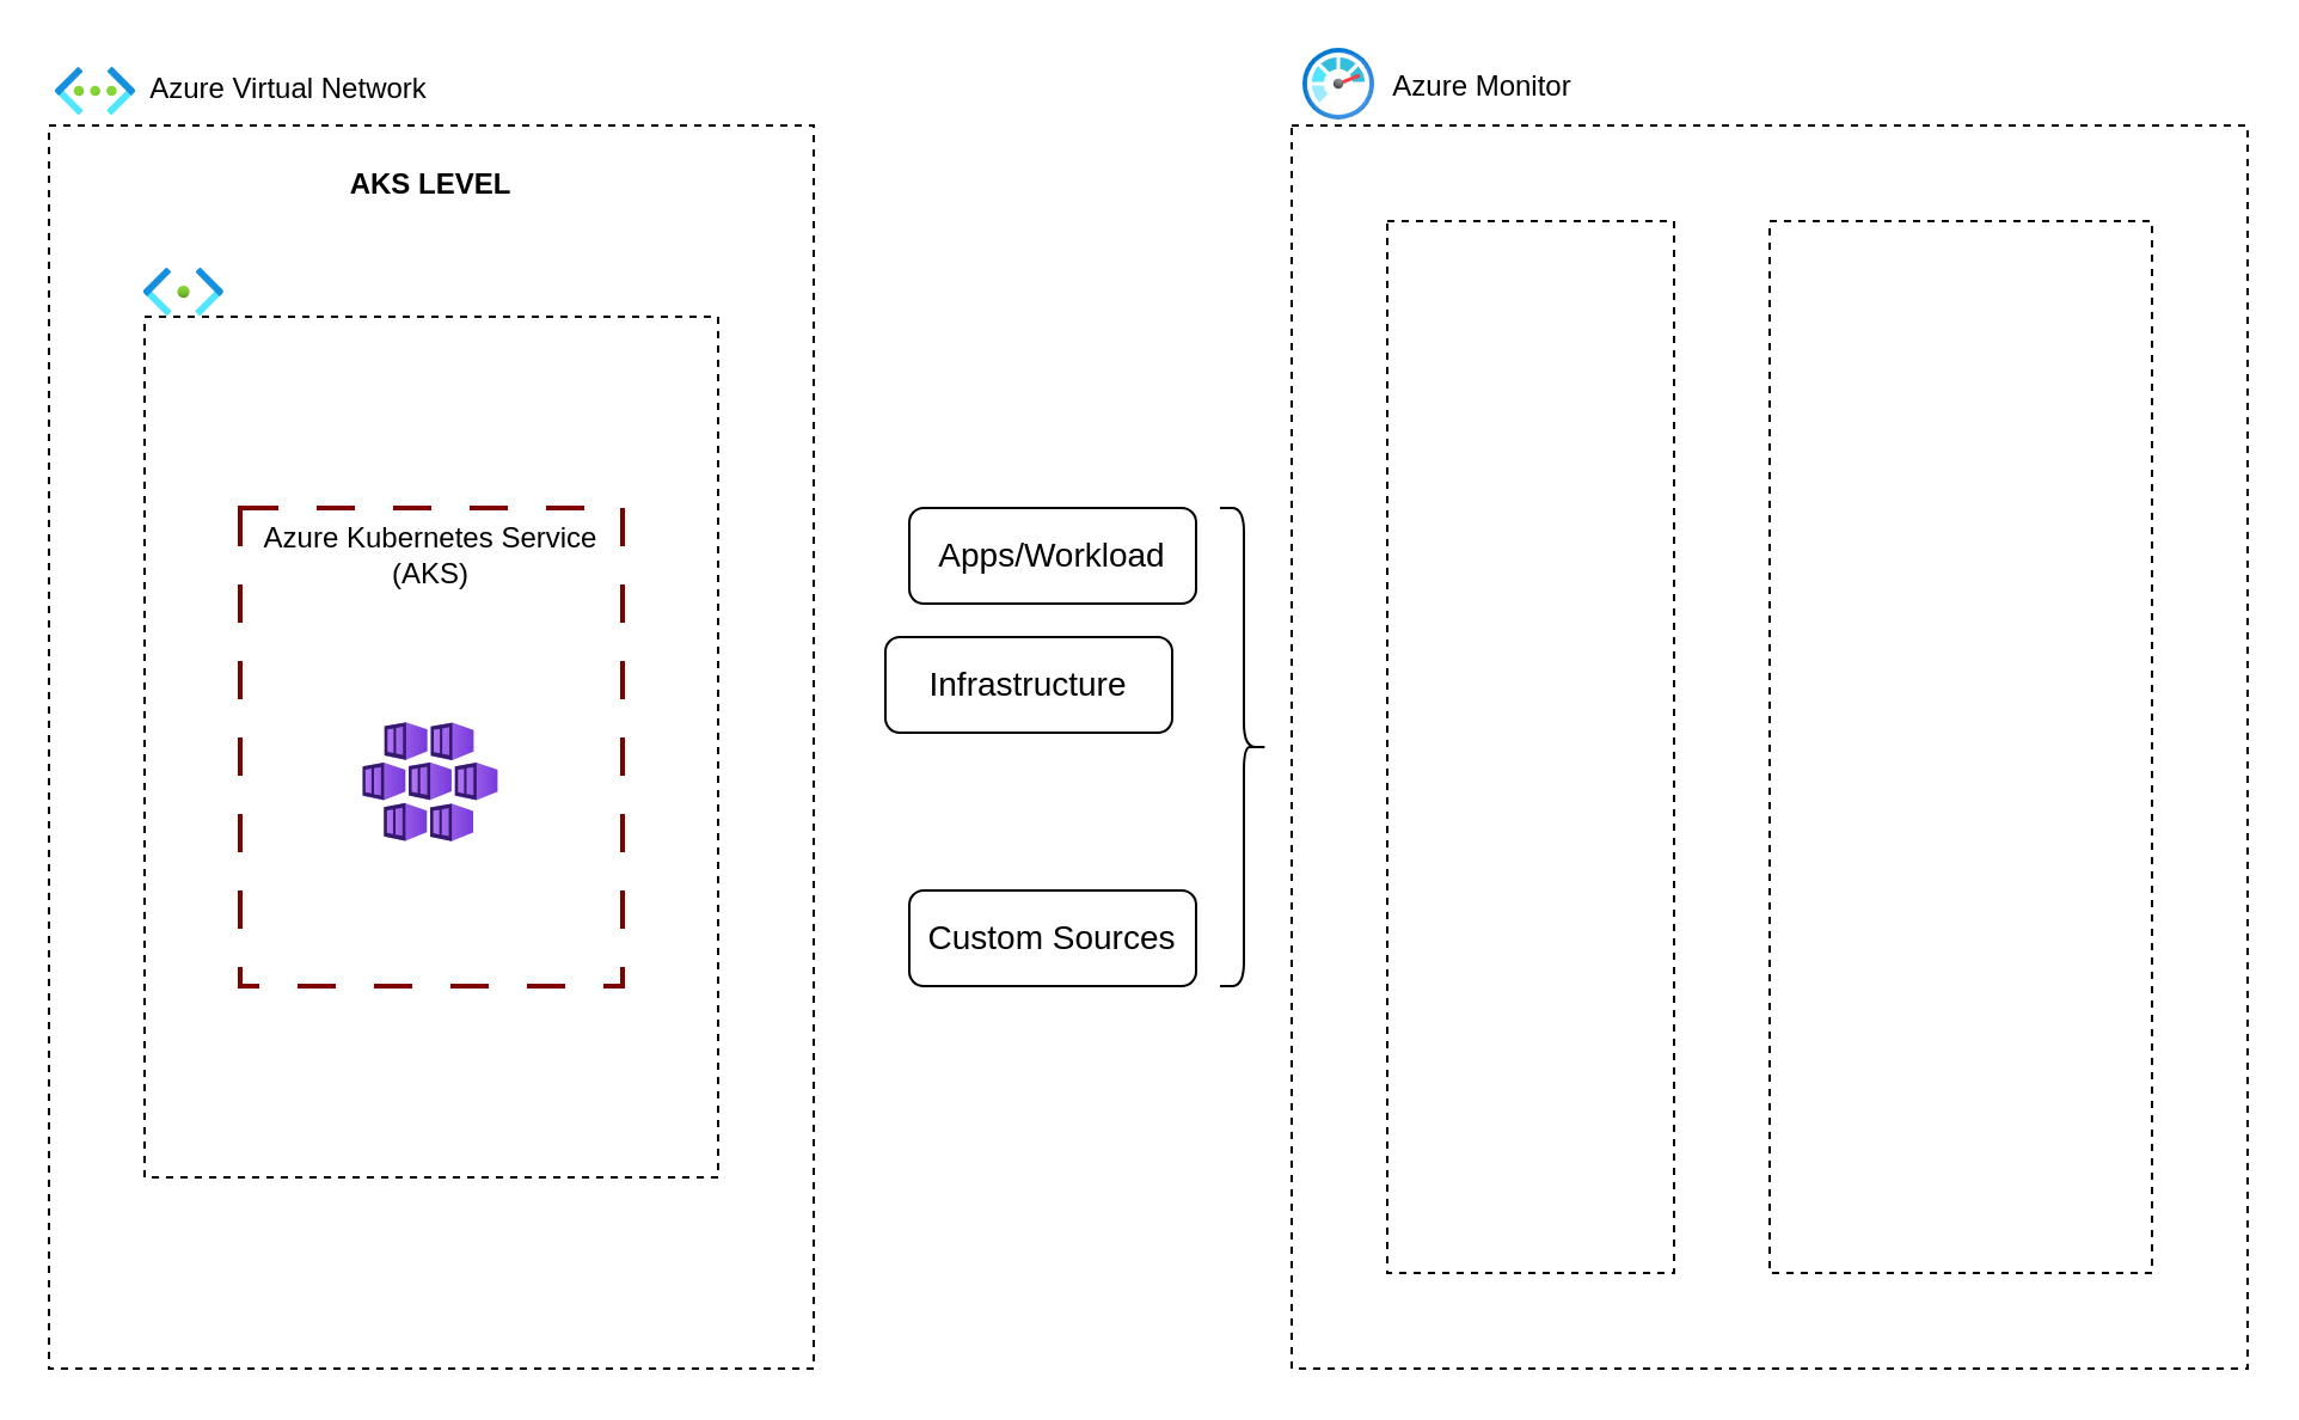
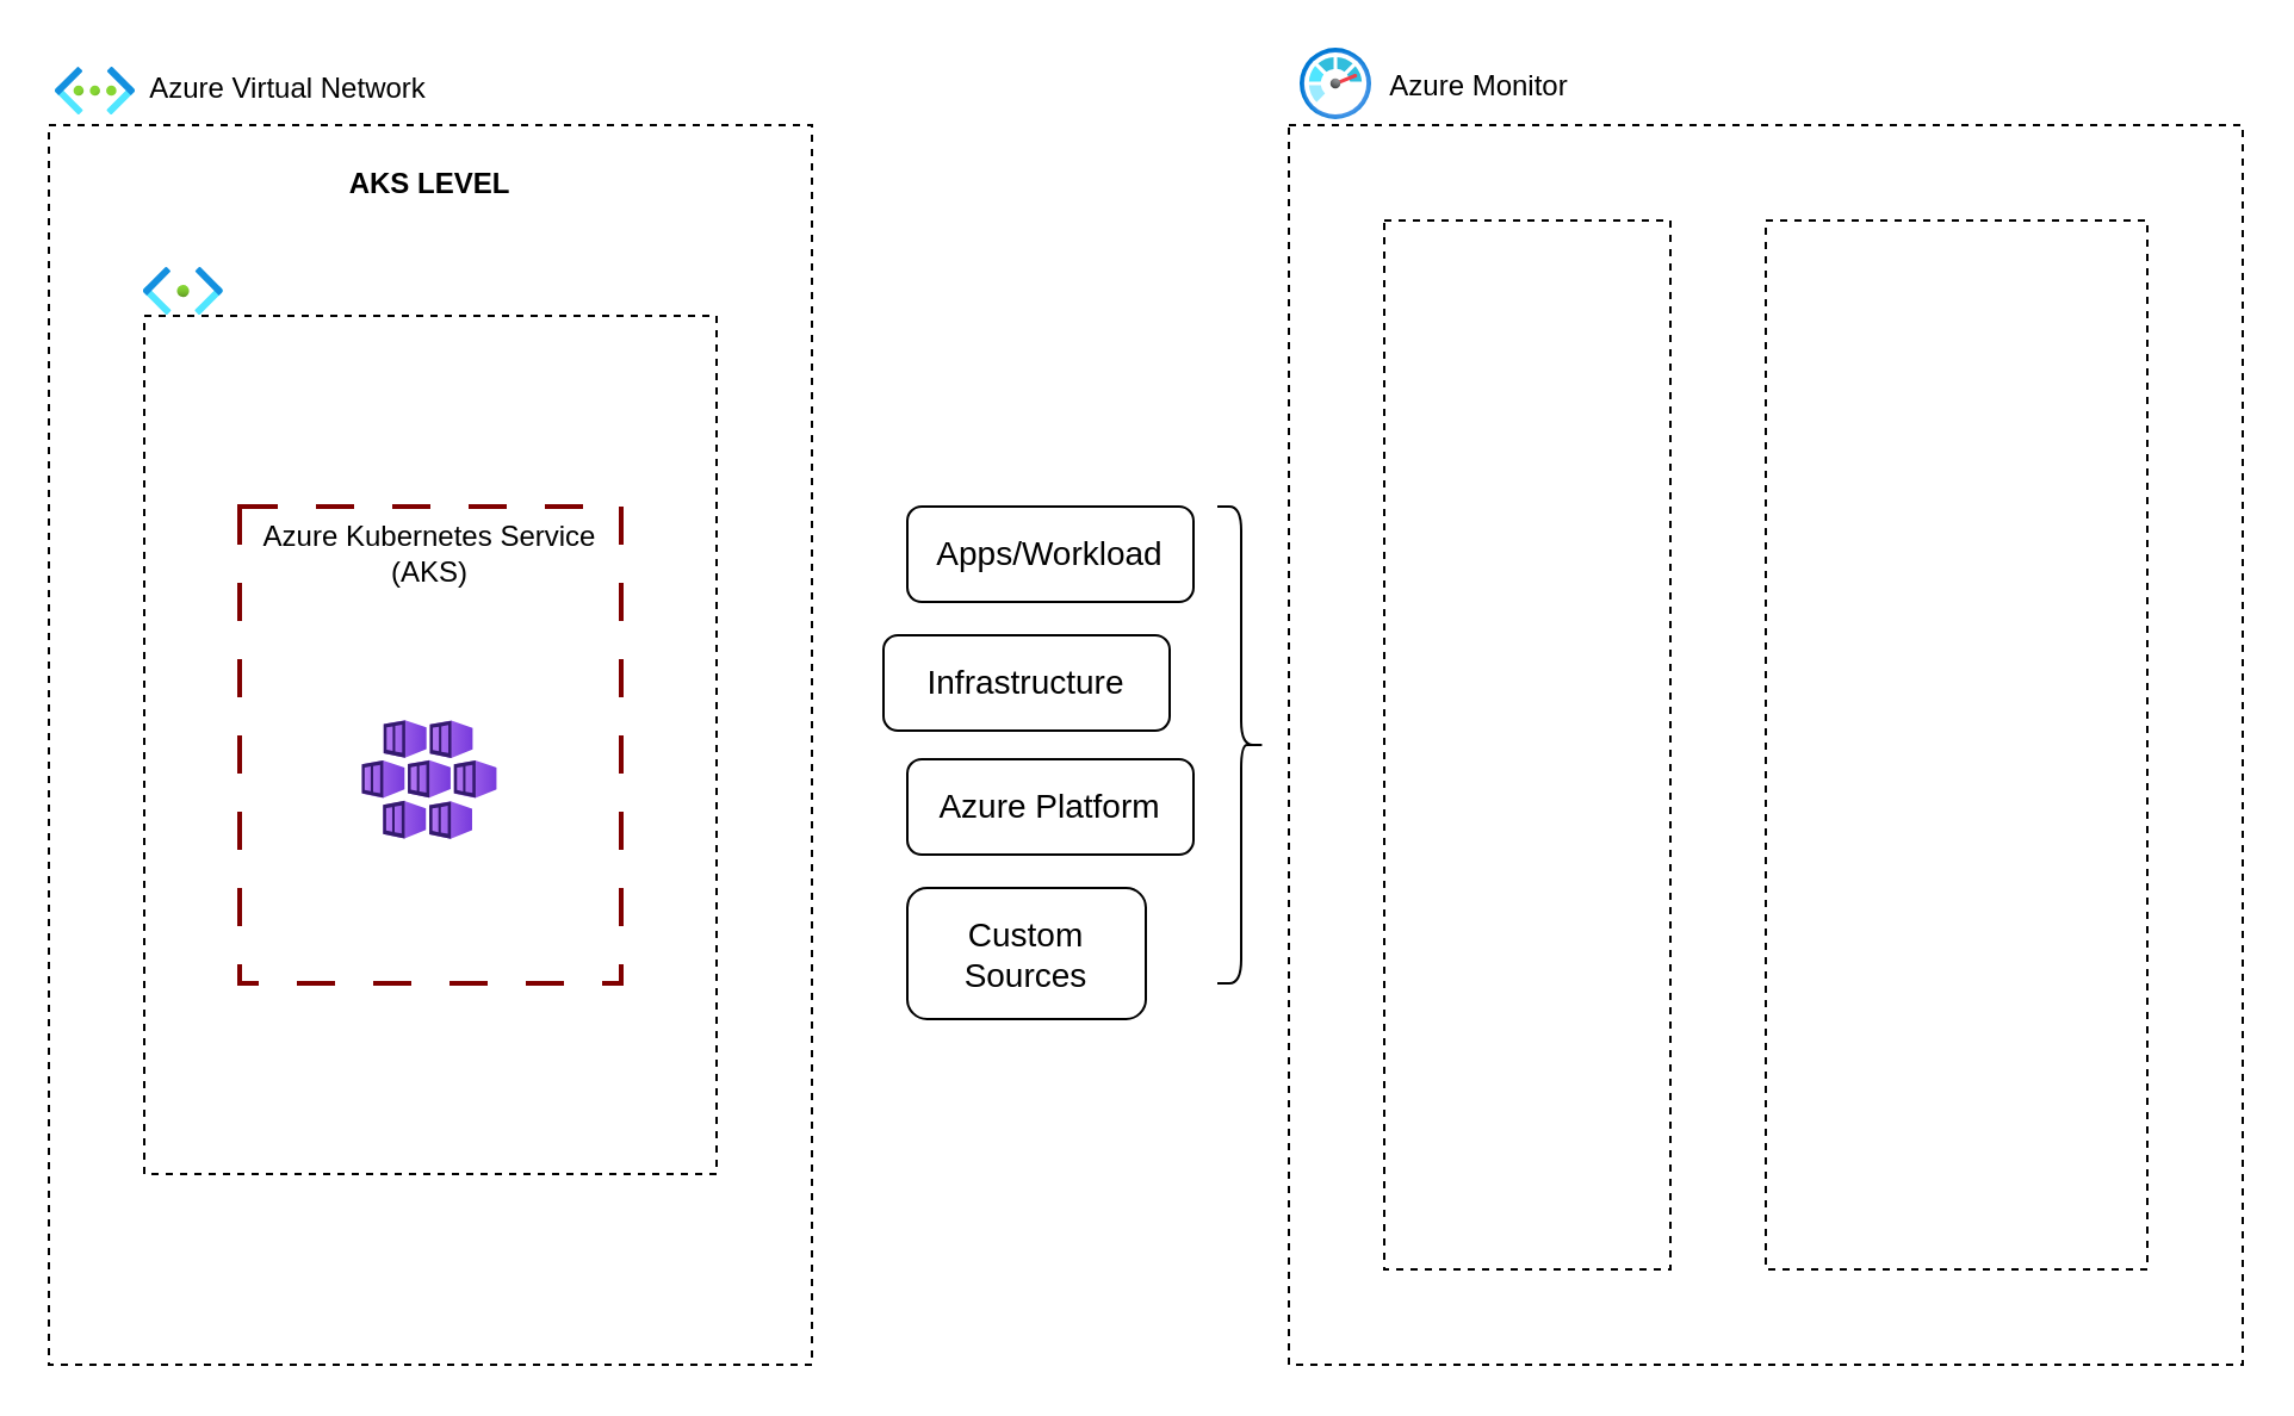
+ <mxCell id="18" value="&lt;font style=&quot;font-size: 14px;&quot;&gt;Azure Platform&lt;/font&gt;" style="rounded=1;whiteSpace=wrap;html=1;" vertex="1" parent="1"><mxGeometry x="380" y="318" width="120" height="40" as="geometry" /></mxCell>
- <mxCell id="19" value="&lt;font style=&quot;font-size: 14px;&quot;&gt;Custom Sources&lt;/font&gt;" style="rounded=1;whiteSpace=wrap;html=1;" vertex="1" parent="1"><mxGeometry x="380" y="372" width="120" height="40" as="geometry" /></mxCell>
+ <mxCell id="19" value="&lt;font style=&quot;font-size: 14px;&quot;&gt;Custom Sources&lt;/font&gt;" style="rounded=1;whiteSpace=wrap;html=1;" vertex="1" parent="1"><mxGeometry x="380" y="372" width="100" height="55" as="geometry" /></mxCell>
